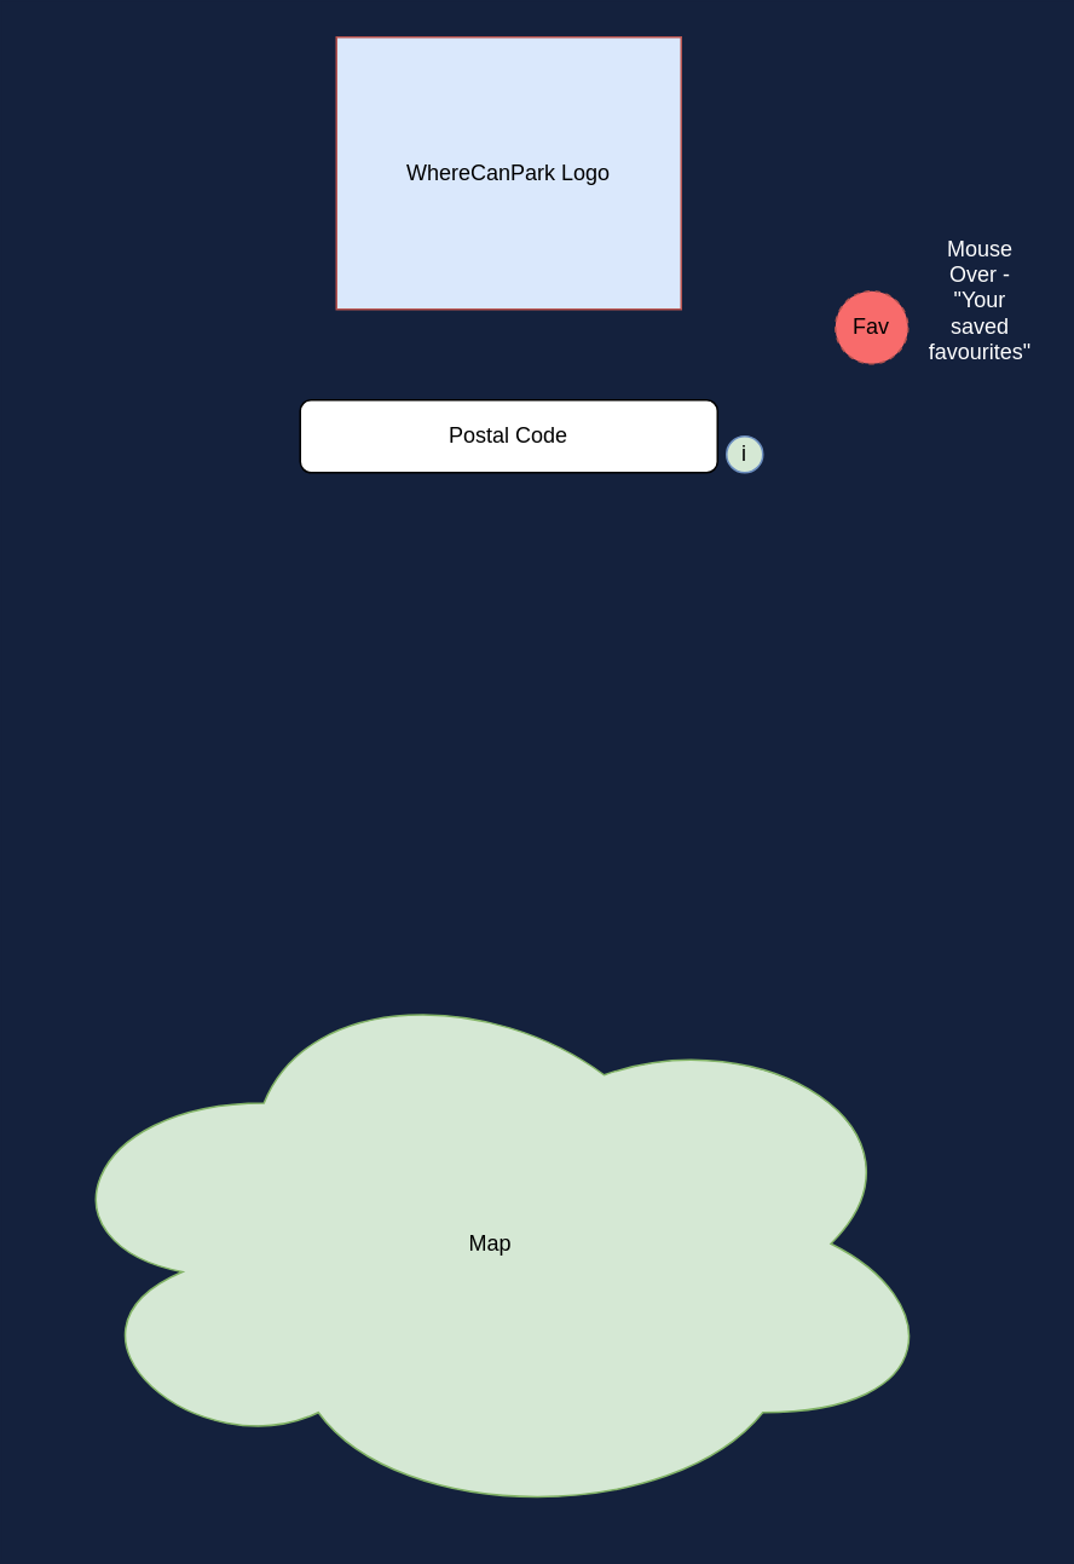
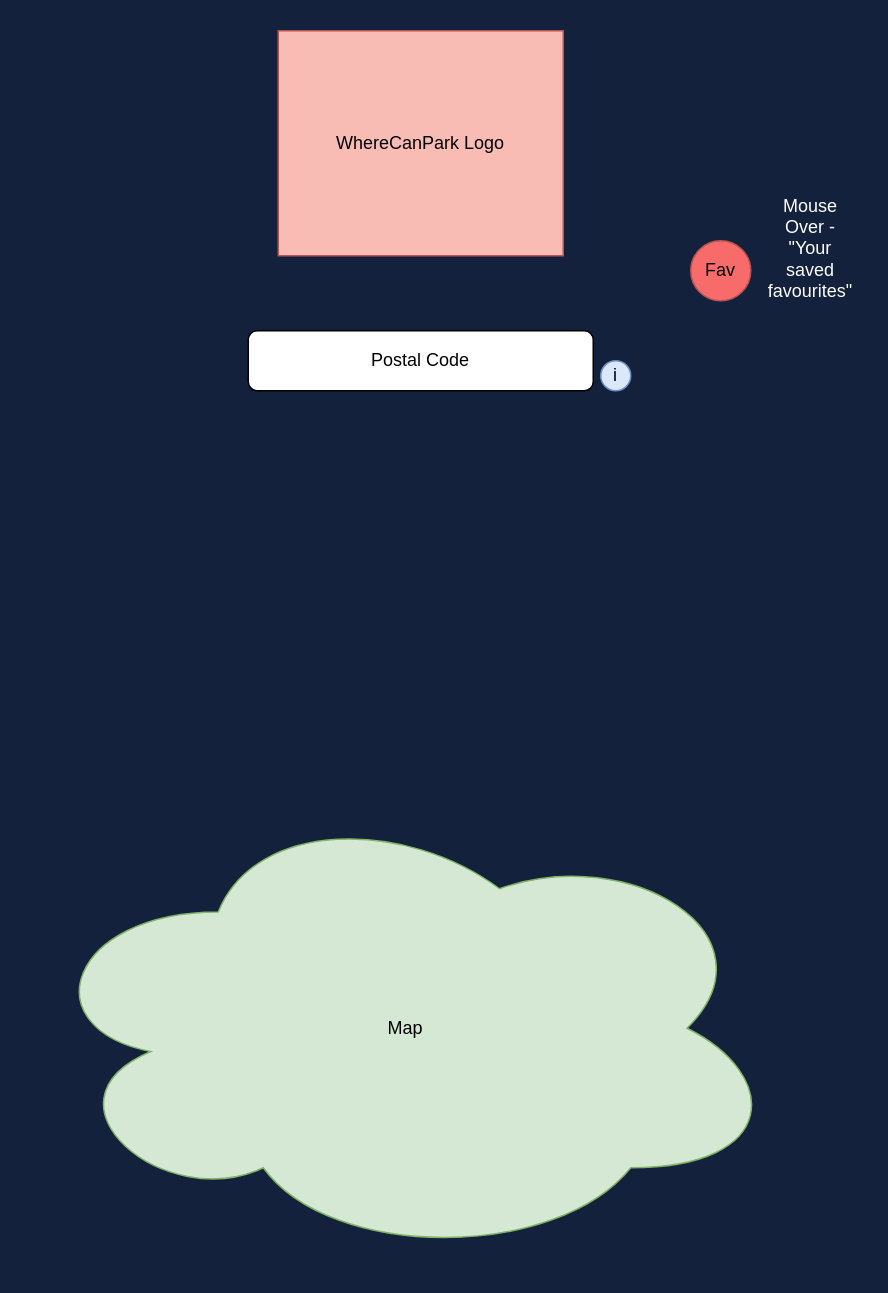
- <mxCell id="3" value="WhereCanPark Logo" style="rounded=0;whiteSpace=wrap;html=1;fillColor=#dae8fc;strokeColor=#b85450;" parent="1" vertex="1"><mxGeometry x="185" y="20" width="190" height="150" as="geometry" /></mxCell>
+ <mxCell id="3" value="WhereCanPark Logo" style="rounded=0;whiteSpace=wrap;html=1;fillColor=#F8BCB5;strokeColor=#b85450;" parent="1" vertex="1"><mxGeometry x="185" y="20" width="190" height="150" as="geometry" /></mxCell>
- <mxCell id="5" value="Fav" style="ellipse;whiteSpace=wrap;html=1;fillColor=#F86B6B;strokeColor=#b85450;dashed=1;" parent="1" vertex="1"><mxGeometry x="460" y="160" width="40" height="40" as="geometry" /></mxCell>
+ <mxCell id="5" value="Fav" style="ellipse;whiteSpace=wrap;html=1;fillColor=#F86B6B;strokeColor=#b85450;" parent="1" vertex="1"><mxGeometry x="460" y="160" width="40" height="40" as="geometry" /></mxCell>
- <mxCell id="7" value="i" style="ellipse;whiteSpace=wrap;html=1;fillColor=#d5e8d4;strokeColor=#6c8ebf;" parent="1" vertex="1"><mxGeometry x="400" y="240" width="20" height="20" as="geometry" /></mxCell>
+ <mxCell id="7" value="i" style="ellipse;whiteSpace=wrap;html=1;fillColor=#dae8fc;strokeColor=#6c8ebf;" parent="1" vertex="1"><mxGeometry x="400" y="240" width="20" height="20" as="geometry" /></mxCell>
